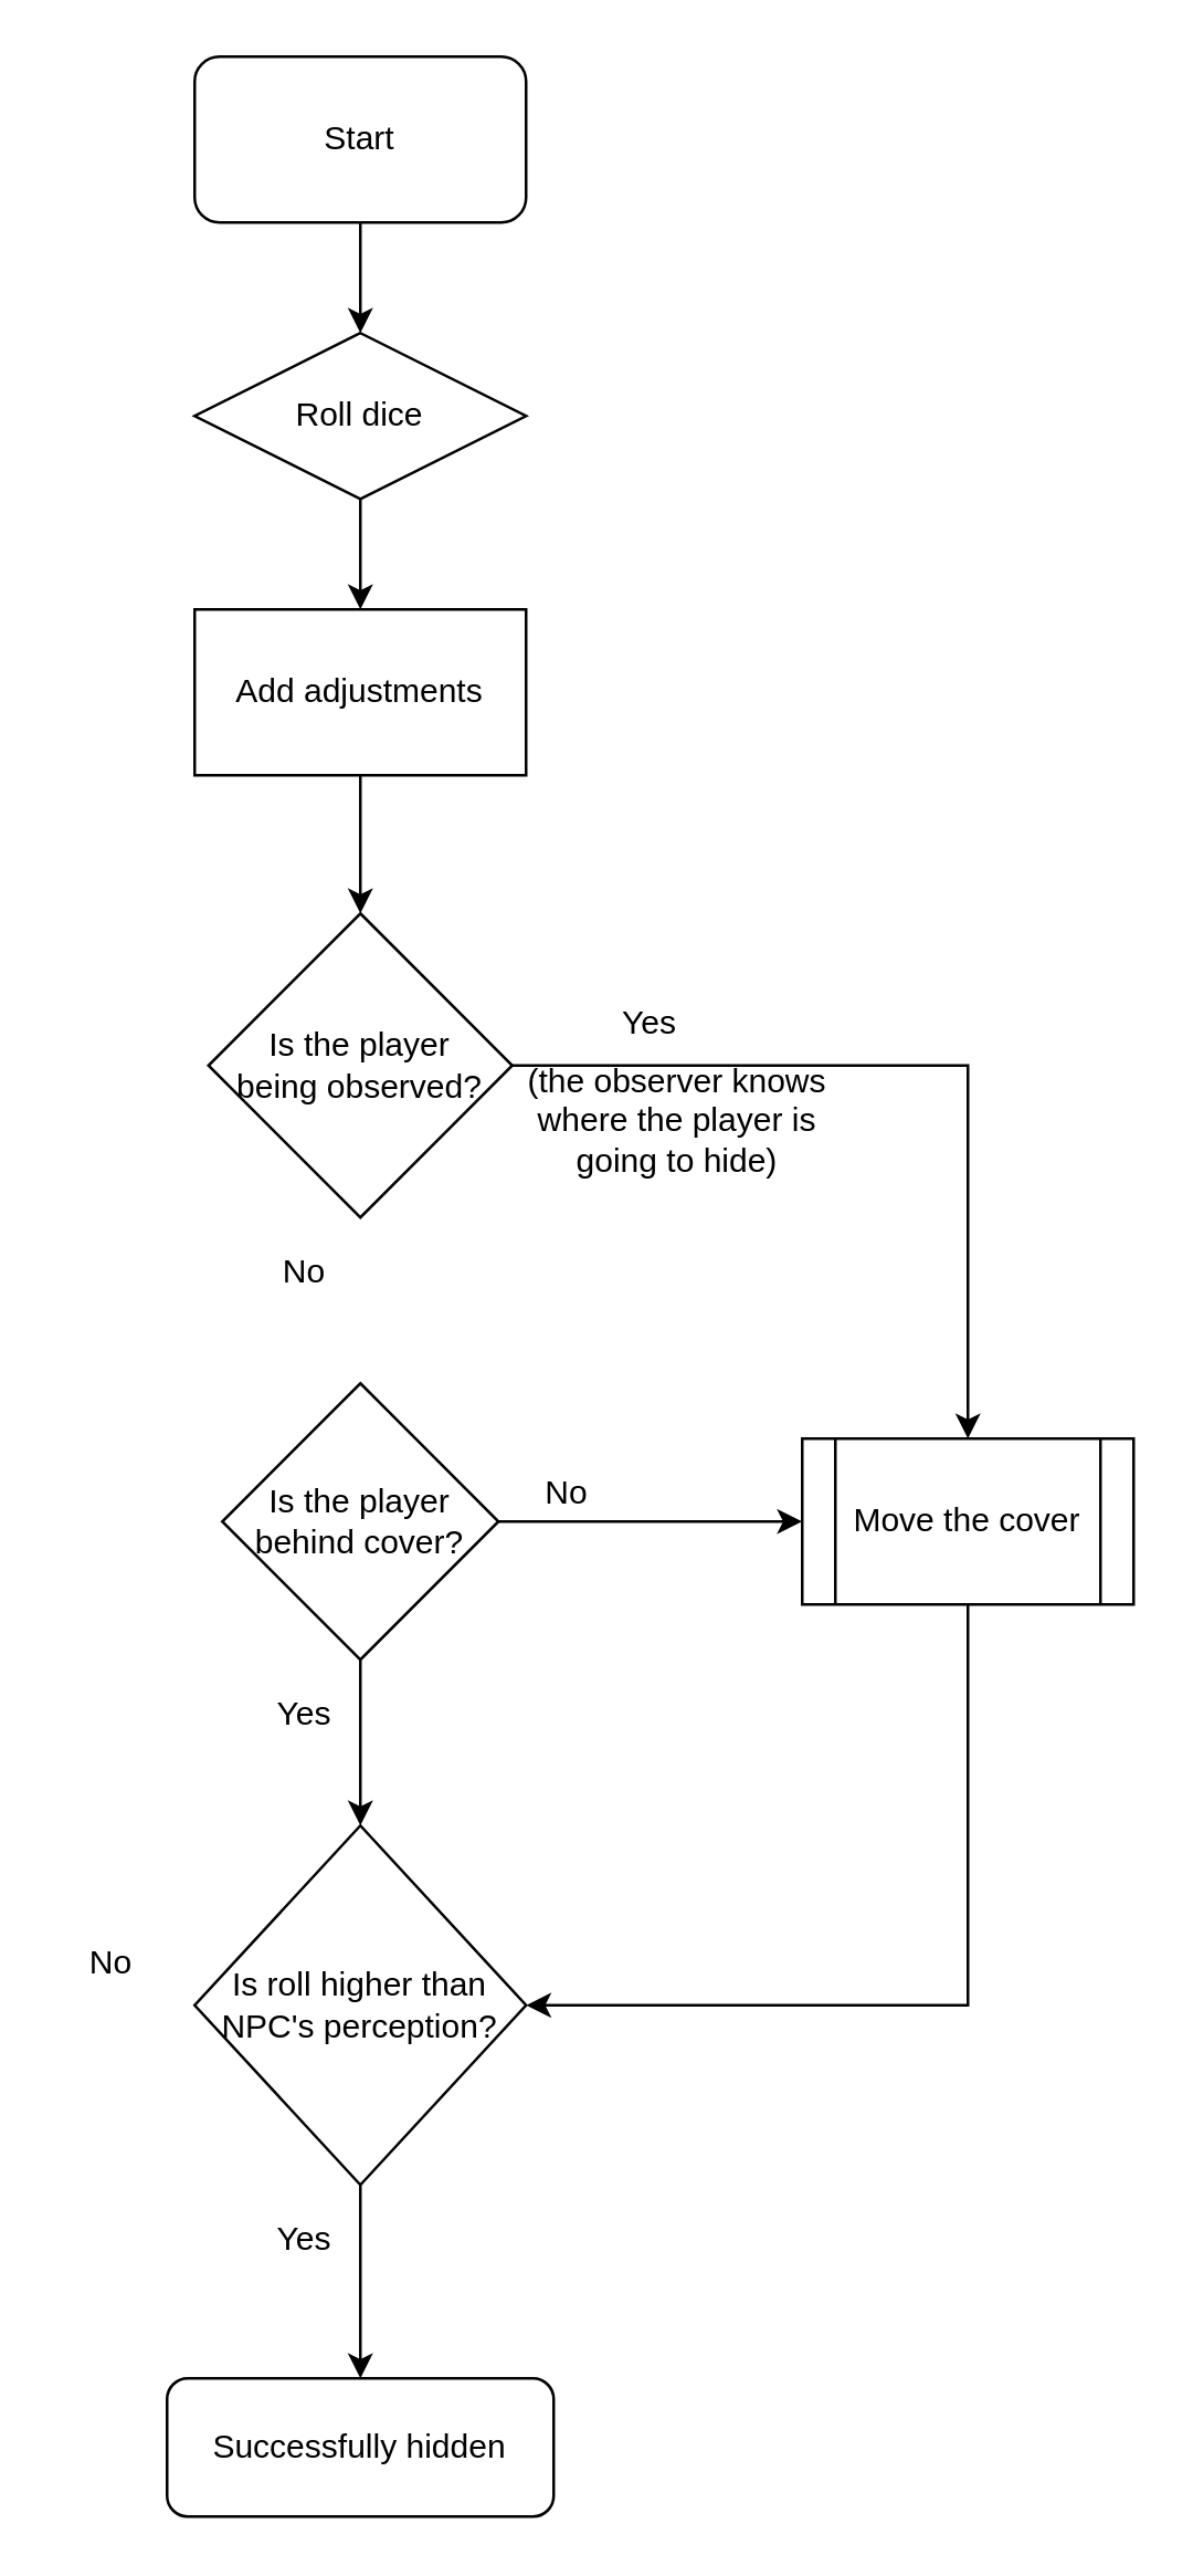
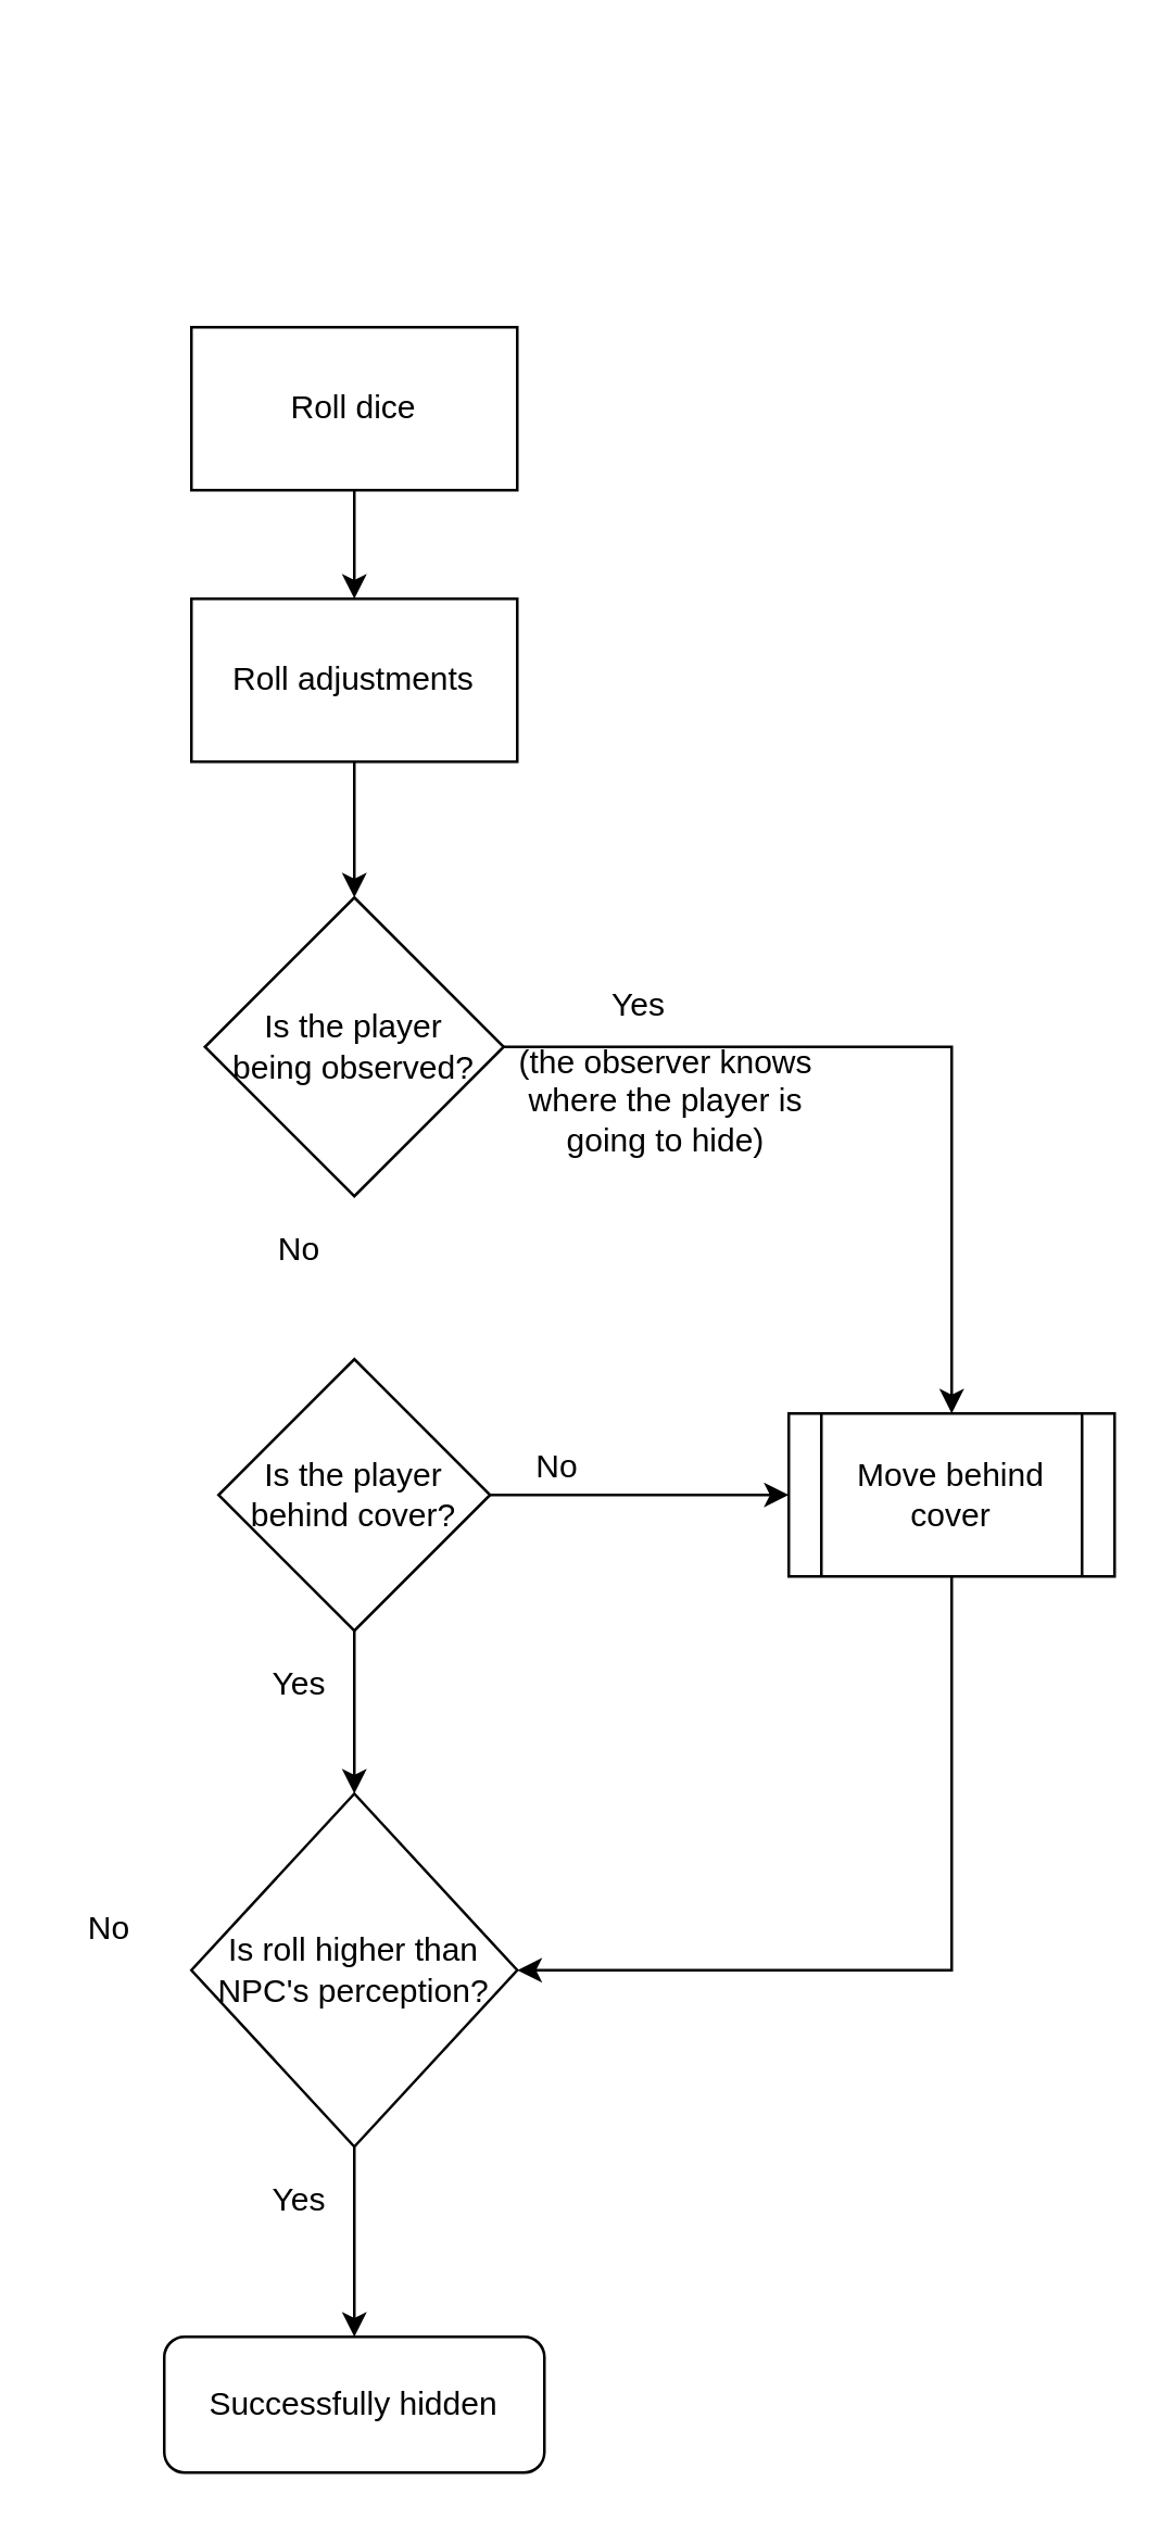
- <mxCell id="7" value="Start" style="rounded=1;whiteSpace=wrap;html=1;" parent="1" vertex="1"><mxGeometry x="70" y="20" width="120" height="60" as="geometry" /></mxCell>
- <mxCell id="6" style="edgeStyle=orthogonalEdgeStyle;rounded=0;orthogonalLoop=1;jettySize=auto;html=1;" parent="1" source="7" target="9" edge="1"><mxGeometry relative="1" as="geometry" /></mxCell>
- <mxCell id="9" value="Roll dice" style="rhombus;whiteSpace=wrap;html=1;" parent="1" vertex="1"><mxGeometry x="70" y="120" width="120" height="60" as="geometry" /></mxCell>
+ <mxCell id="9" value="Roll dice" style="rounded=0;whiteSpace=wrap;html=1;" parent="1" vertex="1"><mxGeometry x="70" y="120" width="120" height="60" as="geometry" /></mxCell>
- <mxCell id="10" value="Add adjustments" style="rounded=0;whiteSpace=wrap;html=1;" parent="1" vertex="1"><mxGeometry x="70" y="220" width="120" height="60" as="geometry" /></mxCell>
+ <mxCell id="10" value="Roll adjustments" style="rounded=0;whiteSpace=wrap;html=1;" parent="1" vertex="1"><mxGeometry x="70" y="220" width="120" height="60" as="geometry" /></mxCell>
- <mxCell id="15" value="Move the cover" style="shape=process;whiteSpace=wrap;html=1;backgroundOutline=1;" parent="1" vertex="1"><mxGeometry x="290" y="520" width="120" height="60" as="geometry" /></mxCell>
+ <mxCell id="15" value="Move behind cover" style="shape=process;whiteSpace=wrap;html=1;backgroundOutline=1;" parent="1" vertex="1"><mxGeometry x="290" y="520" width="120" height="60" as="geometry" /></mxCell>
